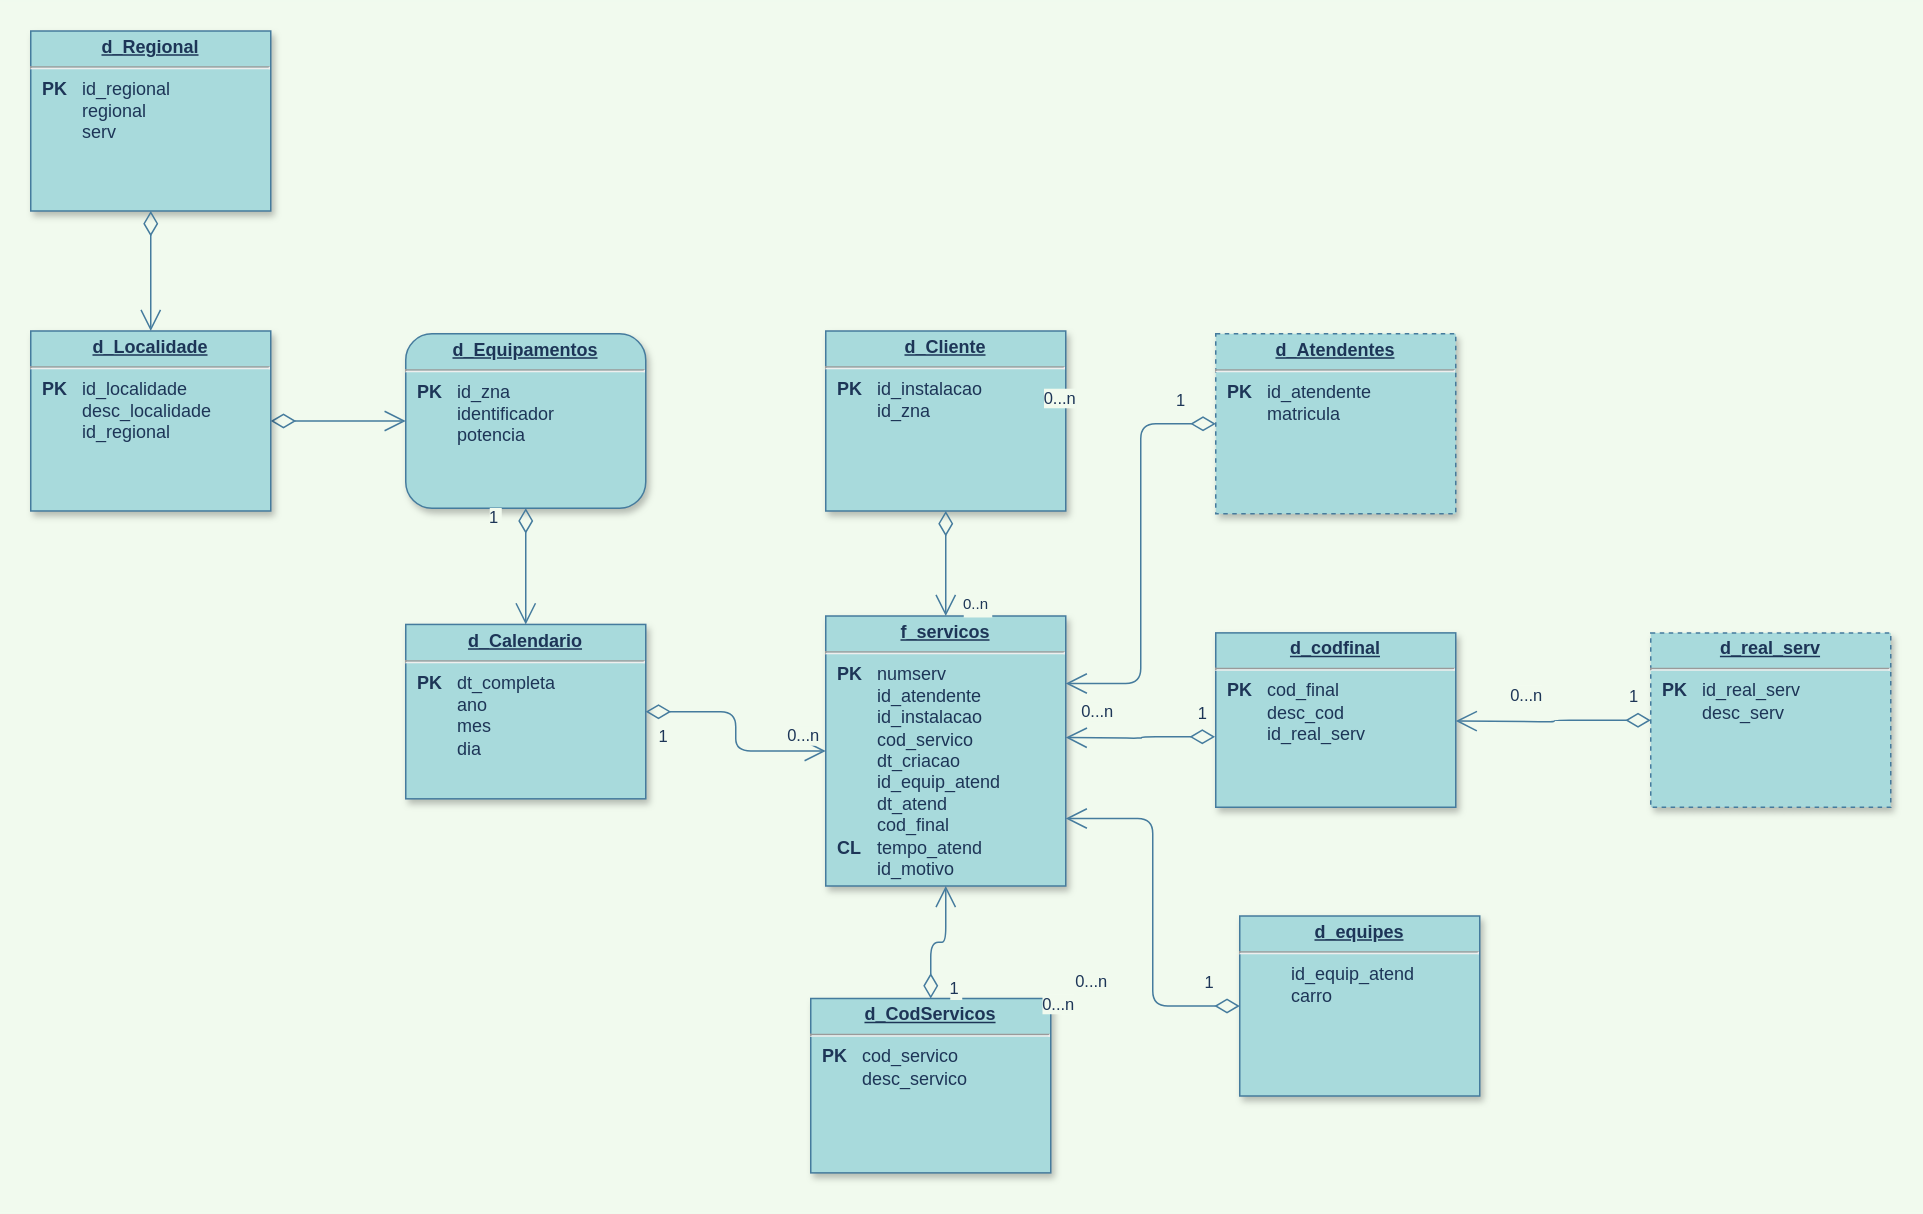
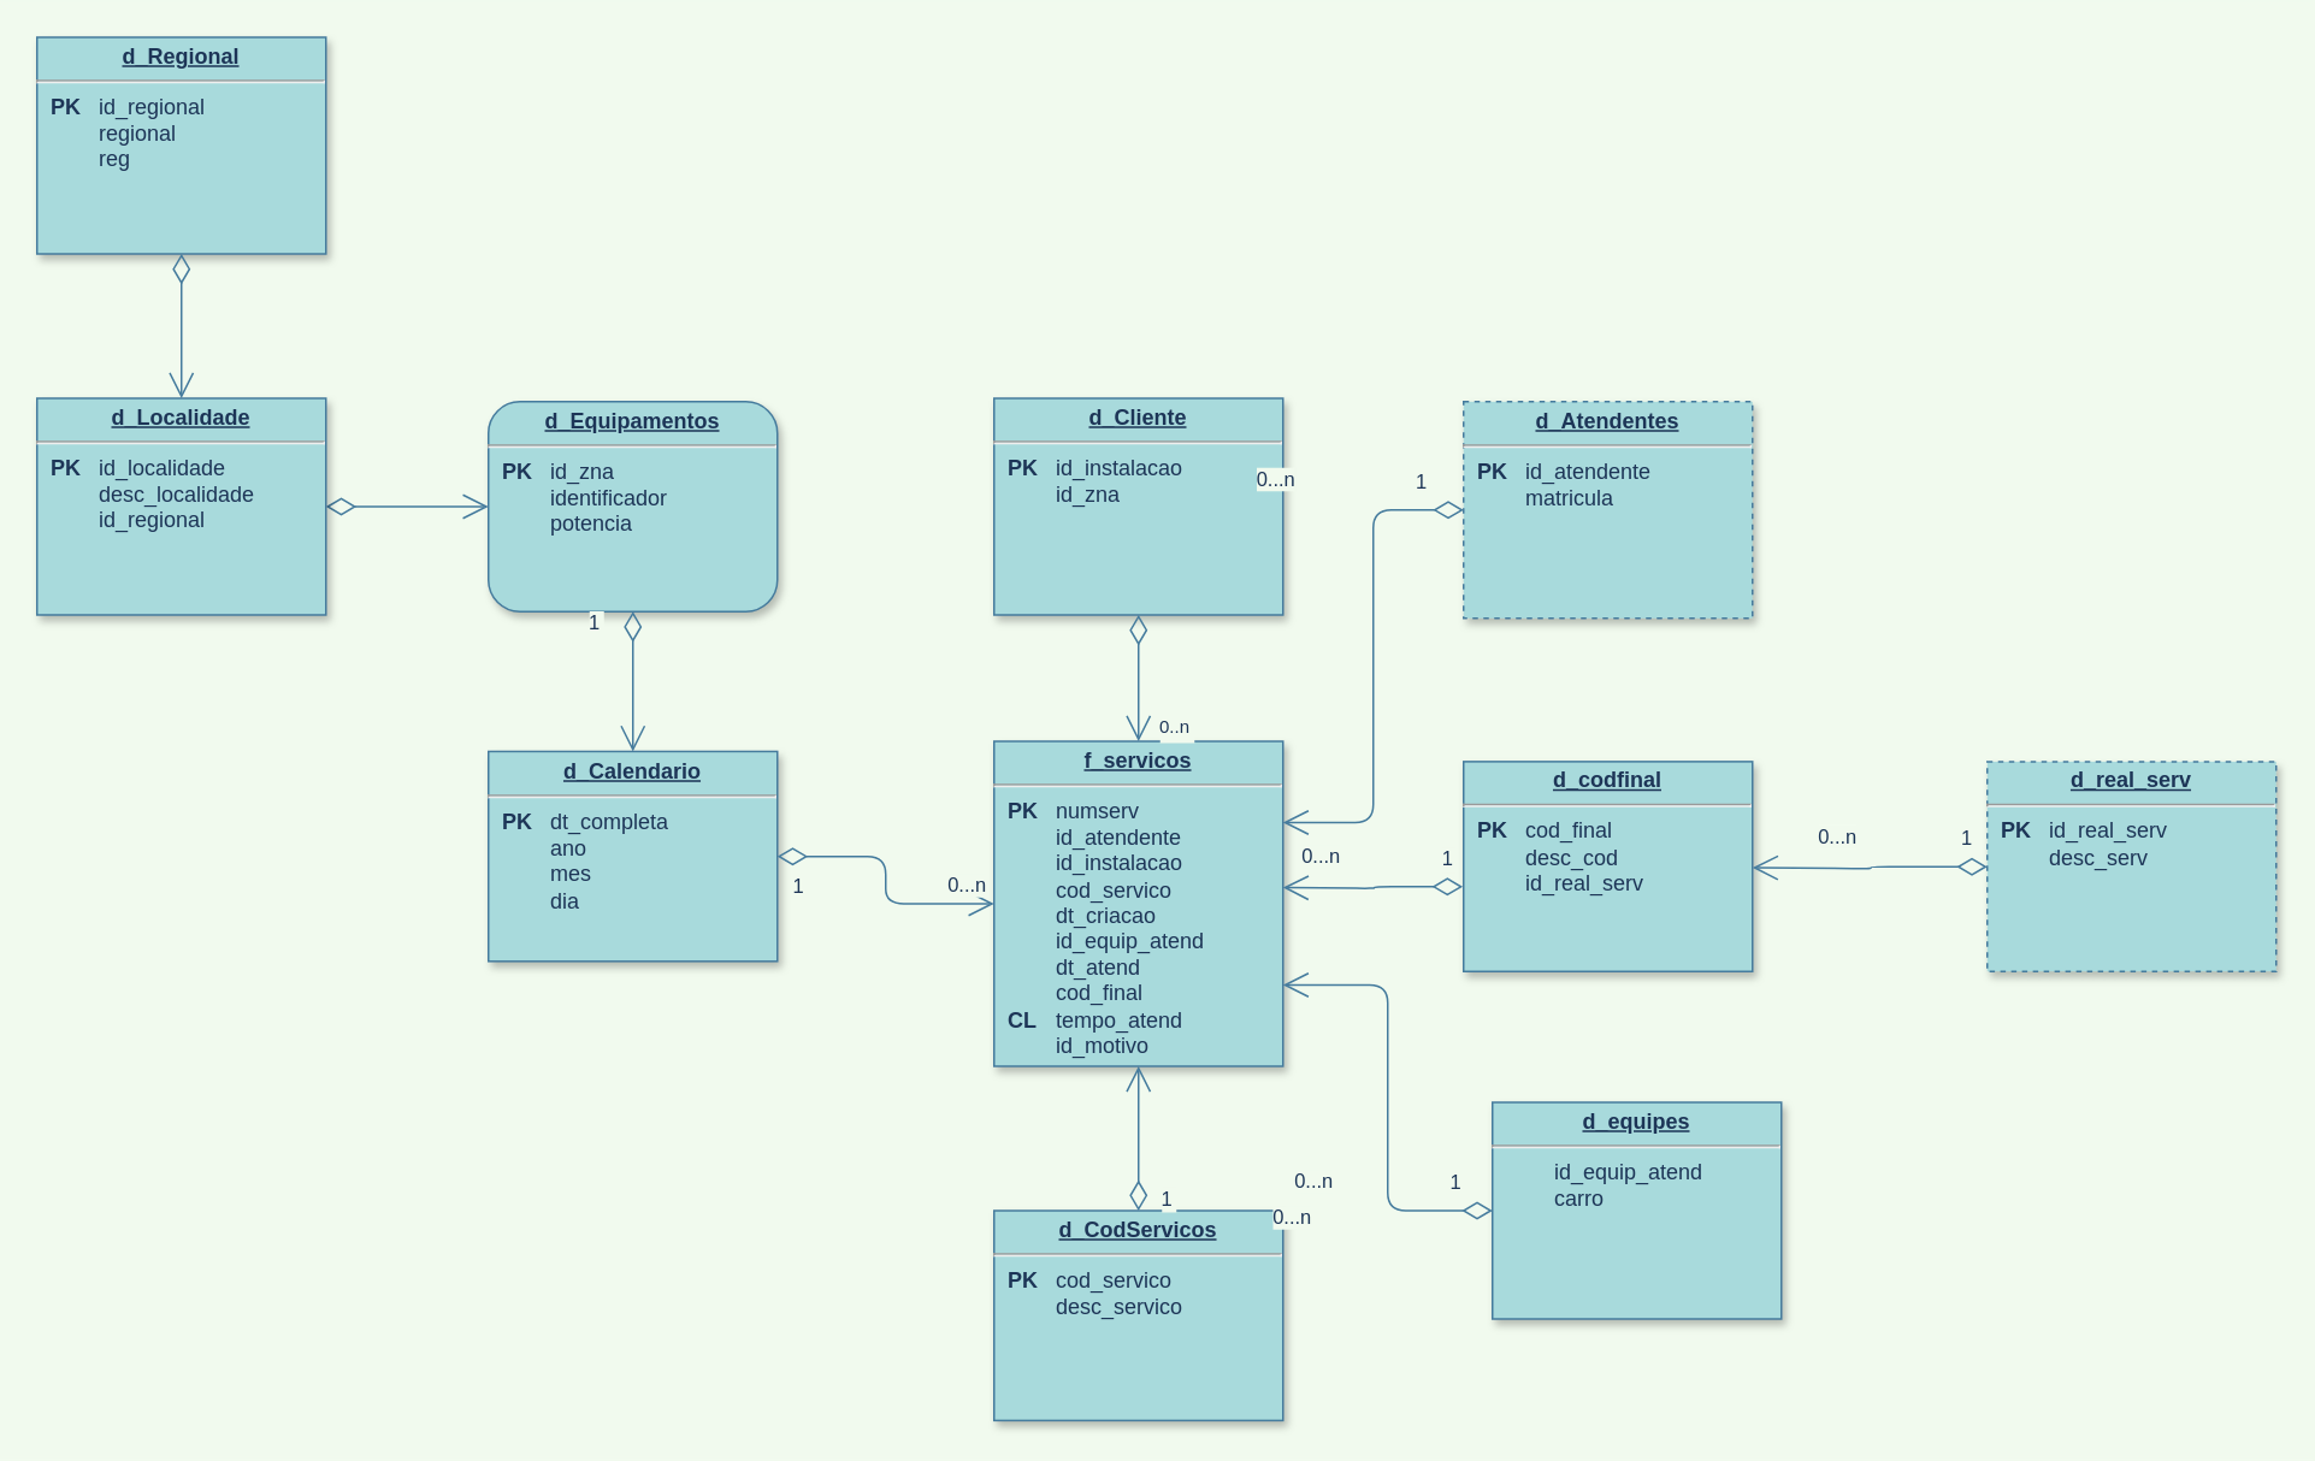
- <mxCell id="13" value="&lt;p style=&quot;margin: 0px ; margin-top: 4px ; text-align: center ; text-decoration: underline&quot;&gt;&lt;b&gt;d_Regional&lt;/b&gt;&lt;/p&gt;&lt;hr&gt;&lt;p style=&quot;margin: 0px ; margin-left: 8px&quot;&gt;&lt;/p&gt;&lt;p style=&quot;margin: 0px 0px 0px 8px&quot;&gt;&lt;b&gt;PK&lt;/b&gt;&lt;span style=&quot;white-space: pre&quot;&gt;&#09;&lt;/span&gt;id_regional&lt;/p&gt;&lt;p style=&quot;margin: 0px 0px 0px 8px&quot;&gt;&lt;span style=&quot;white-space: pre&quot;&gt;&#09;&lt;/span&gt;regional&lt;br&gt;&lt;/p&gt;&lt;p style=&quot;margin: 0px 0px 0px 8px&quot;&gt;&lt;span style=&quot;white-space: pre&quot;&gt;&#09;&lt;/span&gt;serv&lt;br&gt;&lt;/p&gt;" style="verticalAlign=top;align=left;overflow=fill;fontSize=12;fontFamily=Helvetica;html=1;strokeColor=#457B9D;shadow=1;fillColor=#A8DADC;fontColor=#1D3557;" vertex="1" parent="1"><mxGeometry x="20" y="20" width="160" height="120" as="geometry" /></mxCell>
+ <mxCell id="13" value="&lt;p style=&quot;margin: 0px ; margin-top: 4px ; text-align: center ; text-decoration: underline&quot;&gt;&lt;b&gt;d_Regional&lt;/b&gt;&lt;/p&gt;&lt;hr&gt;&lt;p style=&quot;margin: 0px ; margin-left: 8px&quot;&gt;&lt;/p&gt;&lt;p style=&quot;margin: 0px 0px 0px 8px&quot;&gt;&lt;b&gt;PK&lt;/b&gt;&lt;span style=&quot;white-space: pre&quot;&gt;&#09;&lt;/span&gt;id_regional&lt;/p&gt;&lt;p style=&quot;margin: 0px 0px 0px 8px&quot;&gt;&lt;span style=&quot;white-space: pre&quot;&gt;&#09;&lt;/span&gt;regional&lt;br&gt;&lt;/p&gt;&lt;p style=&quot;margin: 0px 0px 0px 8px&quot;&gt;&lt;span style=&quot;white-space: pre&quot;&gt;&#09;&lt;/span&gt;reg&lt;br&gt;&lt;/p&gt;" style="verticalAlign=top;align=left;overflow=fill;fontSize=12;fontFamily=Helvetica;html=1;strokeColor=#457B9D;shadow=1;fillColor=#A8DADC;fontColor=#1D3557;" vertex="1" parent="1"><mxGeometry x="20" y="20" width="160" height="120" as="geometry" /></mxCell>
- <mxCell id="15" value="&lt;p style=&quot;margin: 0px ; margin-top: 4px ; text-align: center ; text-decoration: underline&quot;&gt;&lt;b&gt;d_CodServicos&lt;/b&gt;&lt;/p&gt;&lt;hr&gt;&lt;p style=&quot;margin: 0px ; margin-left: 8px&quot;&gt;&lt;b&gt;PK&lt;/b&gt;&lt;span style=&quot;white-space: pre&quot;&gt;&#09;&lt;/span&gt;cod_servico&lt;/p&gt;&lt;p style=&quot;margin: 0px ; margin-left: 8px&quot;&gt;&lt;span style=&quot;white-space: pre&quot;&gt;&#09;&lt;/span&gt;desc_servico&lt;/p&gt;" style="verticalAlign=top;align=left;overflow=fill;fontSize=12;fontFamily=Helvetica;html=1;strokeColor=#457B9D;shadow=1;fillColor=#A8DADC;fontColor=#1D3557;" vertex="1" parent="1"><mxGeometry x="540" y="665" width="160" height="116.25" as="geometry" /></mxCell>
+ <mxCell id="15" value="&lt;p style=&quot;margin: 0px ; margin-top: 4px ; text-align: center ; text-decoration: underline&quot;&gt;&lt;b&gt;d_CodServicos&lt;/b&gt;&lt;/p&gt;&lt;hr&gt;&lt;p style=&quot;margin: 0px ; margin-left: 8px&quot;&gt;&lt;b&gt;PK&lt;/b&gt;&lt;span style=&quot;white-space: pre&quot;&gt;&#09;&lt;/span&gt;cod_servico&lt;/p&gt;&lt;p style=&quot;margin: 0px ; margin-left: 8px&quot;&gt;&lt;span style=&quot;white-space: pre&quot;&gt;&#09;&lt;/span&gt;desc_servico&lt;/p&gt;" style="verticalAlign=top;align=left;overflow=fill;fontSize=12;fontFamily=Helvetica;html=1;strokeColor=#457B9D;shadow=1;fillColor=#A8DADC;fontColor=#1D3557;" vertex="1" parent="1"><mxGeometry x="550" y="670" width="160" height="116.25" as="geometry" /></mxCell>
